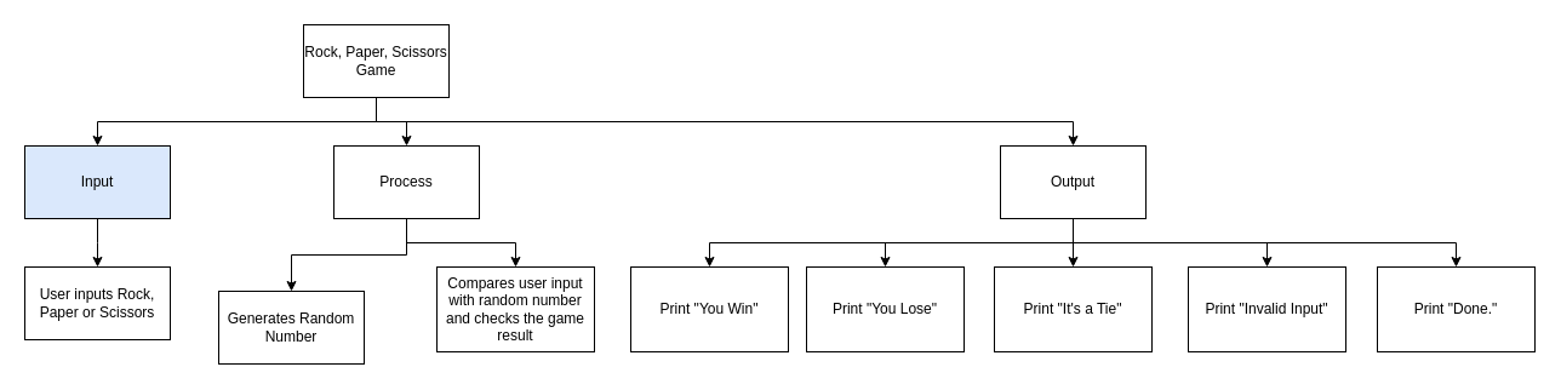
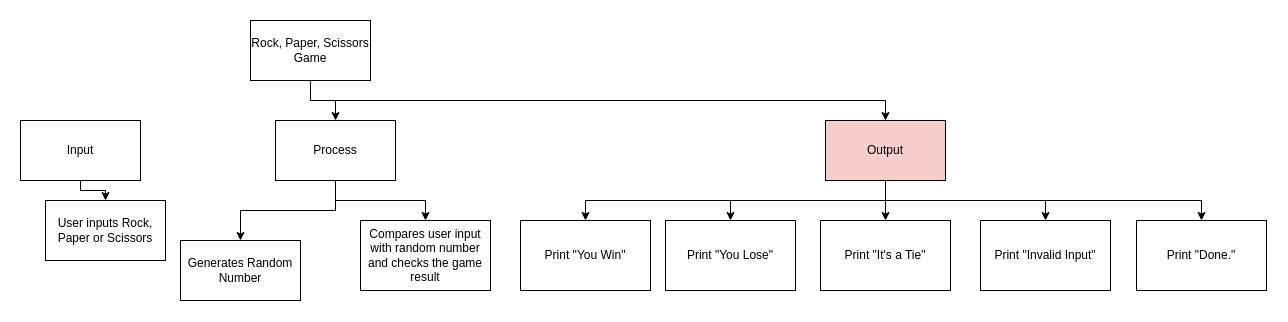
- <mxCell id="2" style="edgeStyle=elbowEdgeStyle;html=1;entryX=0.5;entryY=0;entryDx=0;entryDy=0;elbow=vertical;rounded=0;" edge="1" parent="1" source="5" target="7"><mxGeometry relative="1" as="geometry" /></mxCell>
- <mxCell id="7" value="Input" style="rounded=0;whiteSpace=wrap;html=1;fillColor=#dae8fc;" vertex="1" parent="1"><mxGeometry x="20" y="120" width="120" height="60" as="geometry" /></mxCell>
+ <mxCell id="7" value="Input" style="rounded=0;whiteSpace=wrap;html=1;" vertex="1" parent="1"><mxGeometry x="20" y="120" width="120" height="60" as="geometry" /></mxCell>
- <mxCell id="16" value="Output" style="rounded=0;whiteSpace=wrap;html=1;" vertex="1" parent="1"><mxGeometry x="825" y="120" width="120" height="60" as="geometry" /></mxCell>
+ <mxCell id="16" value="Output" style="rounded=0;whiteSpace=wrap;html=1;fillColor=#f8cecc;" vertex="1" parent="1"><mxGeometry x="825" y="120" width="120" height="60" as="geometry" /></mxCell>
- <mxCell id="17" value="User inputs Rock, Paper or Scissors" style="rounded=0;whiteSpace=wrap;html=1;" vertex="1" parent="1"><mxGeometry x="20" y="220" width="120" height="60" as="geometry" /></mxCell>
+ <mxCell id="17" value="User inputs Rock, Paper or Scissors" style="rounded=0;whiteSpace=wrap;html=1;" vertex="1" parent="1"><mxGeometry x="45" y="200" width="120" height="60" as="geometry" /></mxCell>
